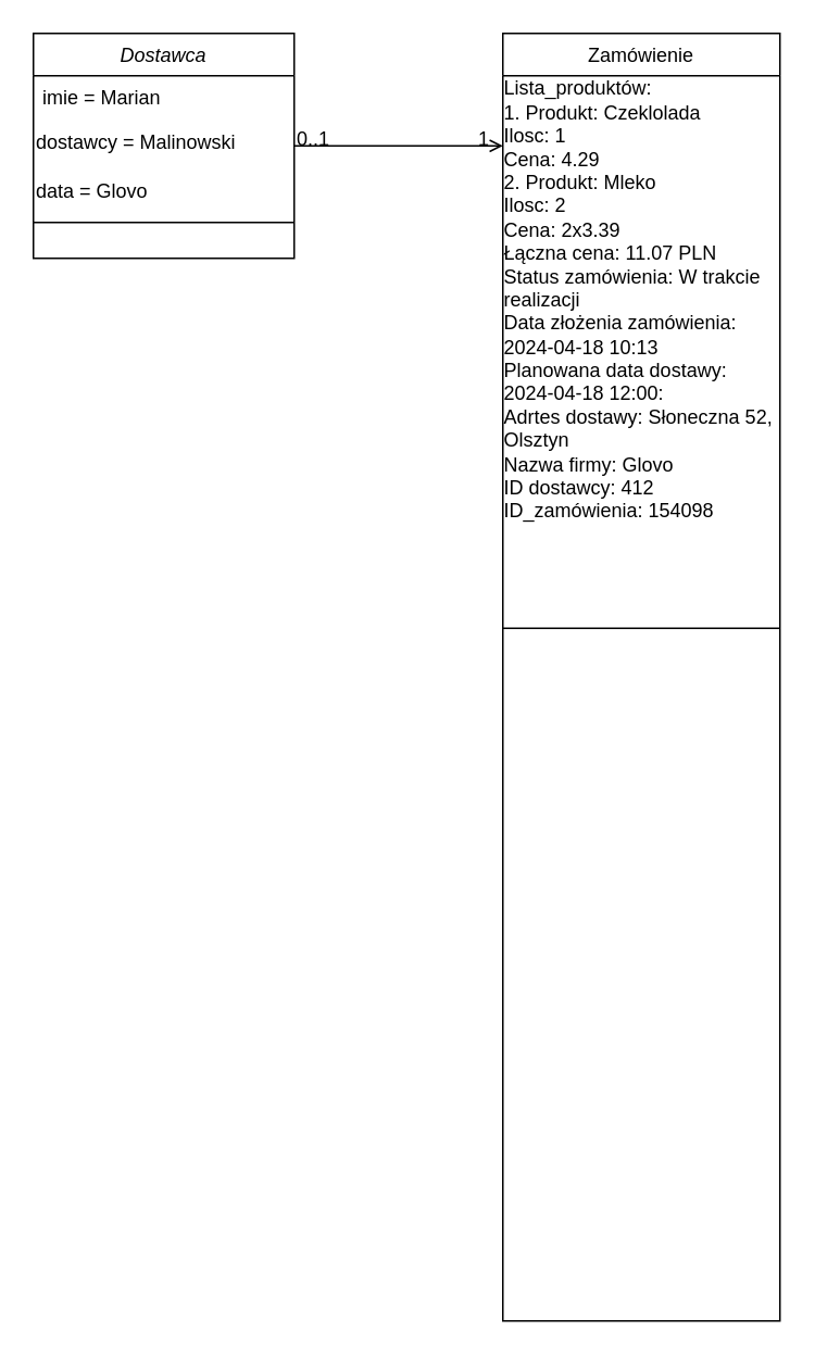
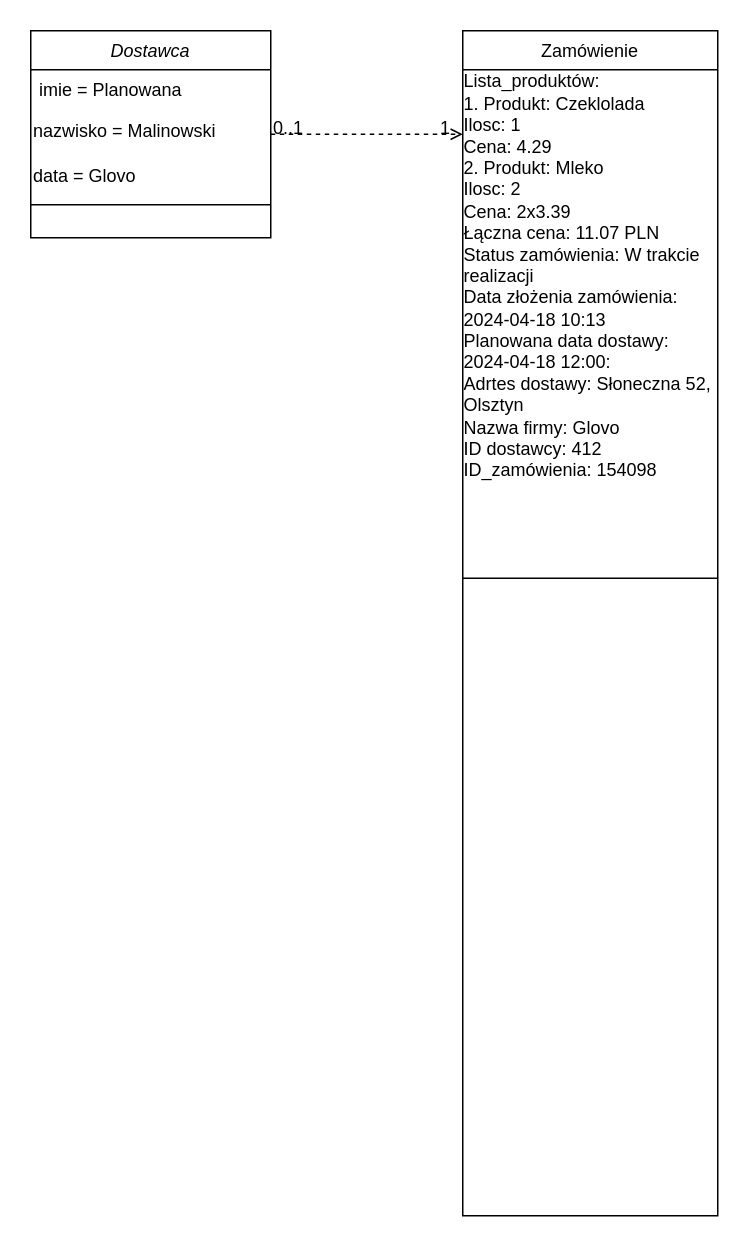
- <mxCell id="3" value="imie = Marian&#10;" style="text;align=left;verticalAlign=top;spacingLeft=4;spacingRight=4;overflow=hidden;rotatable=0;points=[[0,0.5],[1,0.5]];portConstraint=eastwest;rounded=0;shadow=0;html=0;" parent="2" vertex="1"><mxGeometry y="26" width="160" height="26" as="geometry" /></mxCell>
+ <mxCell id="3" value="imie = Planowana&#10;" style="text;align=left;verticalAlign=top;spacingLeft=4;spacingRight=4;overflow=hidden;rotatable=0;points=[[0,0.5],[1,0.5]];portConstraint=eastwest;rounded=0;shadow=0;html=0;" parent="2" vertex="1"><mxGeometry y="26" width="160" height="26" as="geometry" /></mxCell>
- <mxCell id="4" value="dostawcy = Malinowski" style="text;html=1;align=left;verticalAlign=middle;whiteSpace=wrap;rounded=0;" vertex="1" parent="2"><mxGeometry y="52" width="160" height="30" as="geometry" /></mxCell>
+ <mxCell id="4" value="nazwisko = Malinowski" style="text;html=1;align=left;verticalAlign=middle;whiteSpace=wrap;rounded=0;" vertex="1" parent="2"><mxGeometry y="52" width="160" height="30" as="geometry" /></mxCell>
- <mxCell id="10" value="" style="endArrow=open;shadow=0;strokeWidth=1;rounded=0;curved=0;endFill=1;edgeStyle=elbowEdgeStyle;elbow=vertical;" parent="1" source="2" target="7" edge="1"><mxGeometry x="0.5" y="41" relative="1" as="geometry"><mxPoint x="180" y="92" as="sourcePoint" /><mxPoint x="340" y="92" as="targetPoint" /><mxPoint x="-40" y="32" as="offset" /></mxGeometry></mxCell>
+ <mxCell id="10" value="" style="endArrow=open;shadow=0;strokeWidth=1;rounded=0;curved=0;endFill=1;edgeStyle=elbowEdgeStyle;elbow=vertical;dashed=1;" parent="1" source="2" target="7" edge="1"><mxGeometry x="0.5" y="41" relative="1" as="geometry"><mxPoint x="180" y="92" as="sourcePoint" /><mxPoint x="340" y="92" as="targetPoint" /><mxPoint x="-40" y="32" as="offset" /></mxGeometry></mxCell>
